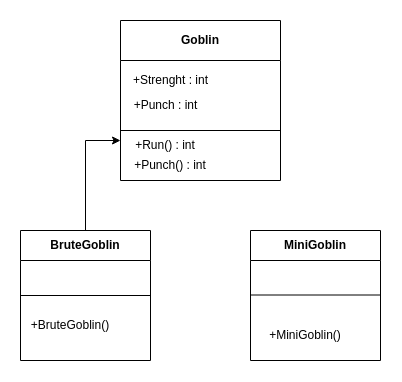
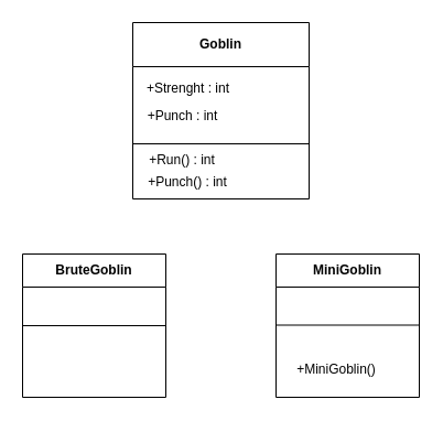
- <mxCell id="8" style="edgeStyle=orthogonalEdgeStyle;rounded=0;orthogonalLoop=1;jettySize=auto;html=1;exitX=0.5;exitY=0;exitDx=0;exitDy=0;entryX=0;entryY=0.75;entryDx=0;entryDy=0;" edge="1" parent="1" source="9" target="2"><mxGeometry relative="1" as="geometry" /></mxCell>
- <mxCell id="10" value="+BruteGoblin()" style="text;html=1;align=center;verticalAlign=middle;whiteSpace=wrap;rounded=0;" vertex="1" parent="9"><mxGeometry x="20" y="80" width="60" height="30" as="geometry" /></mxCell>
